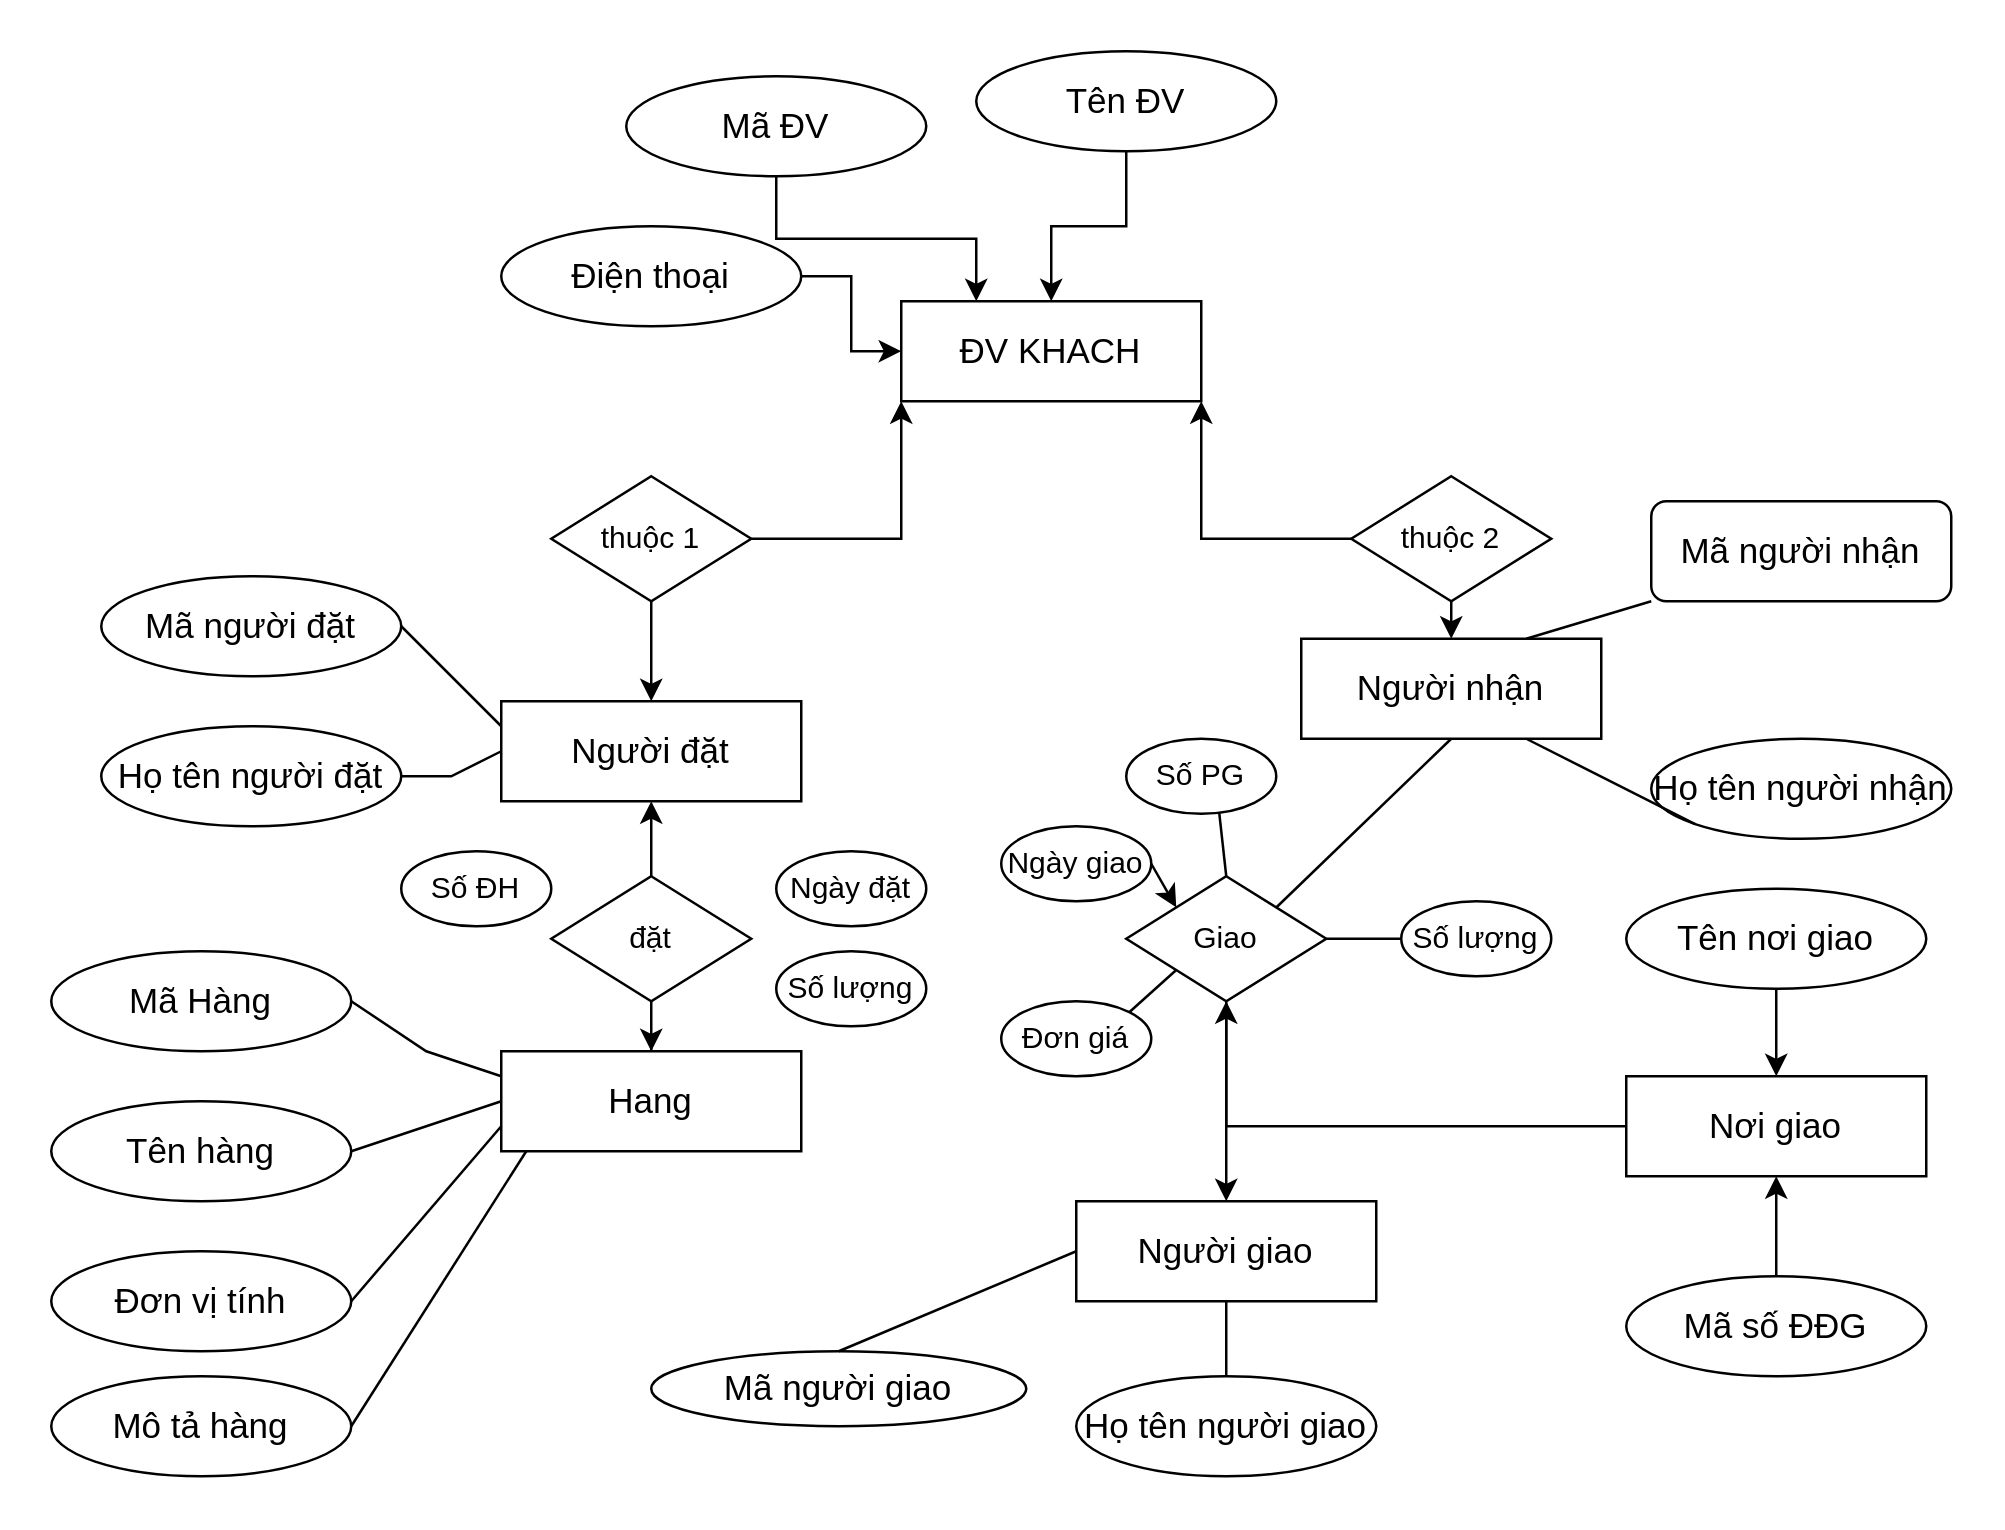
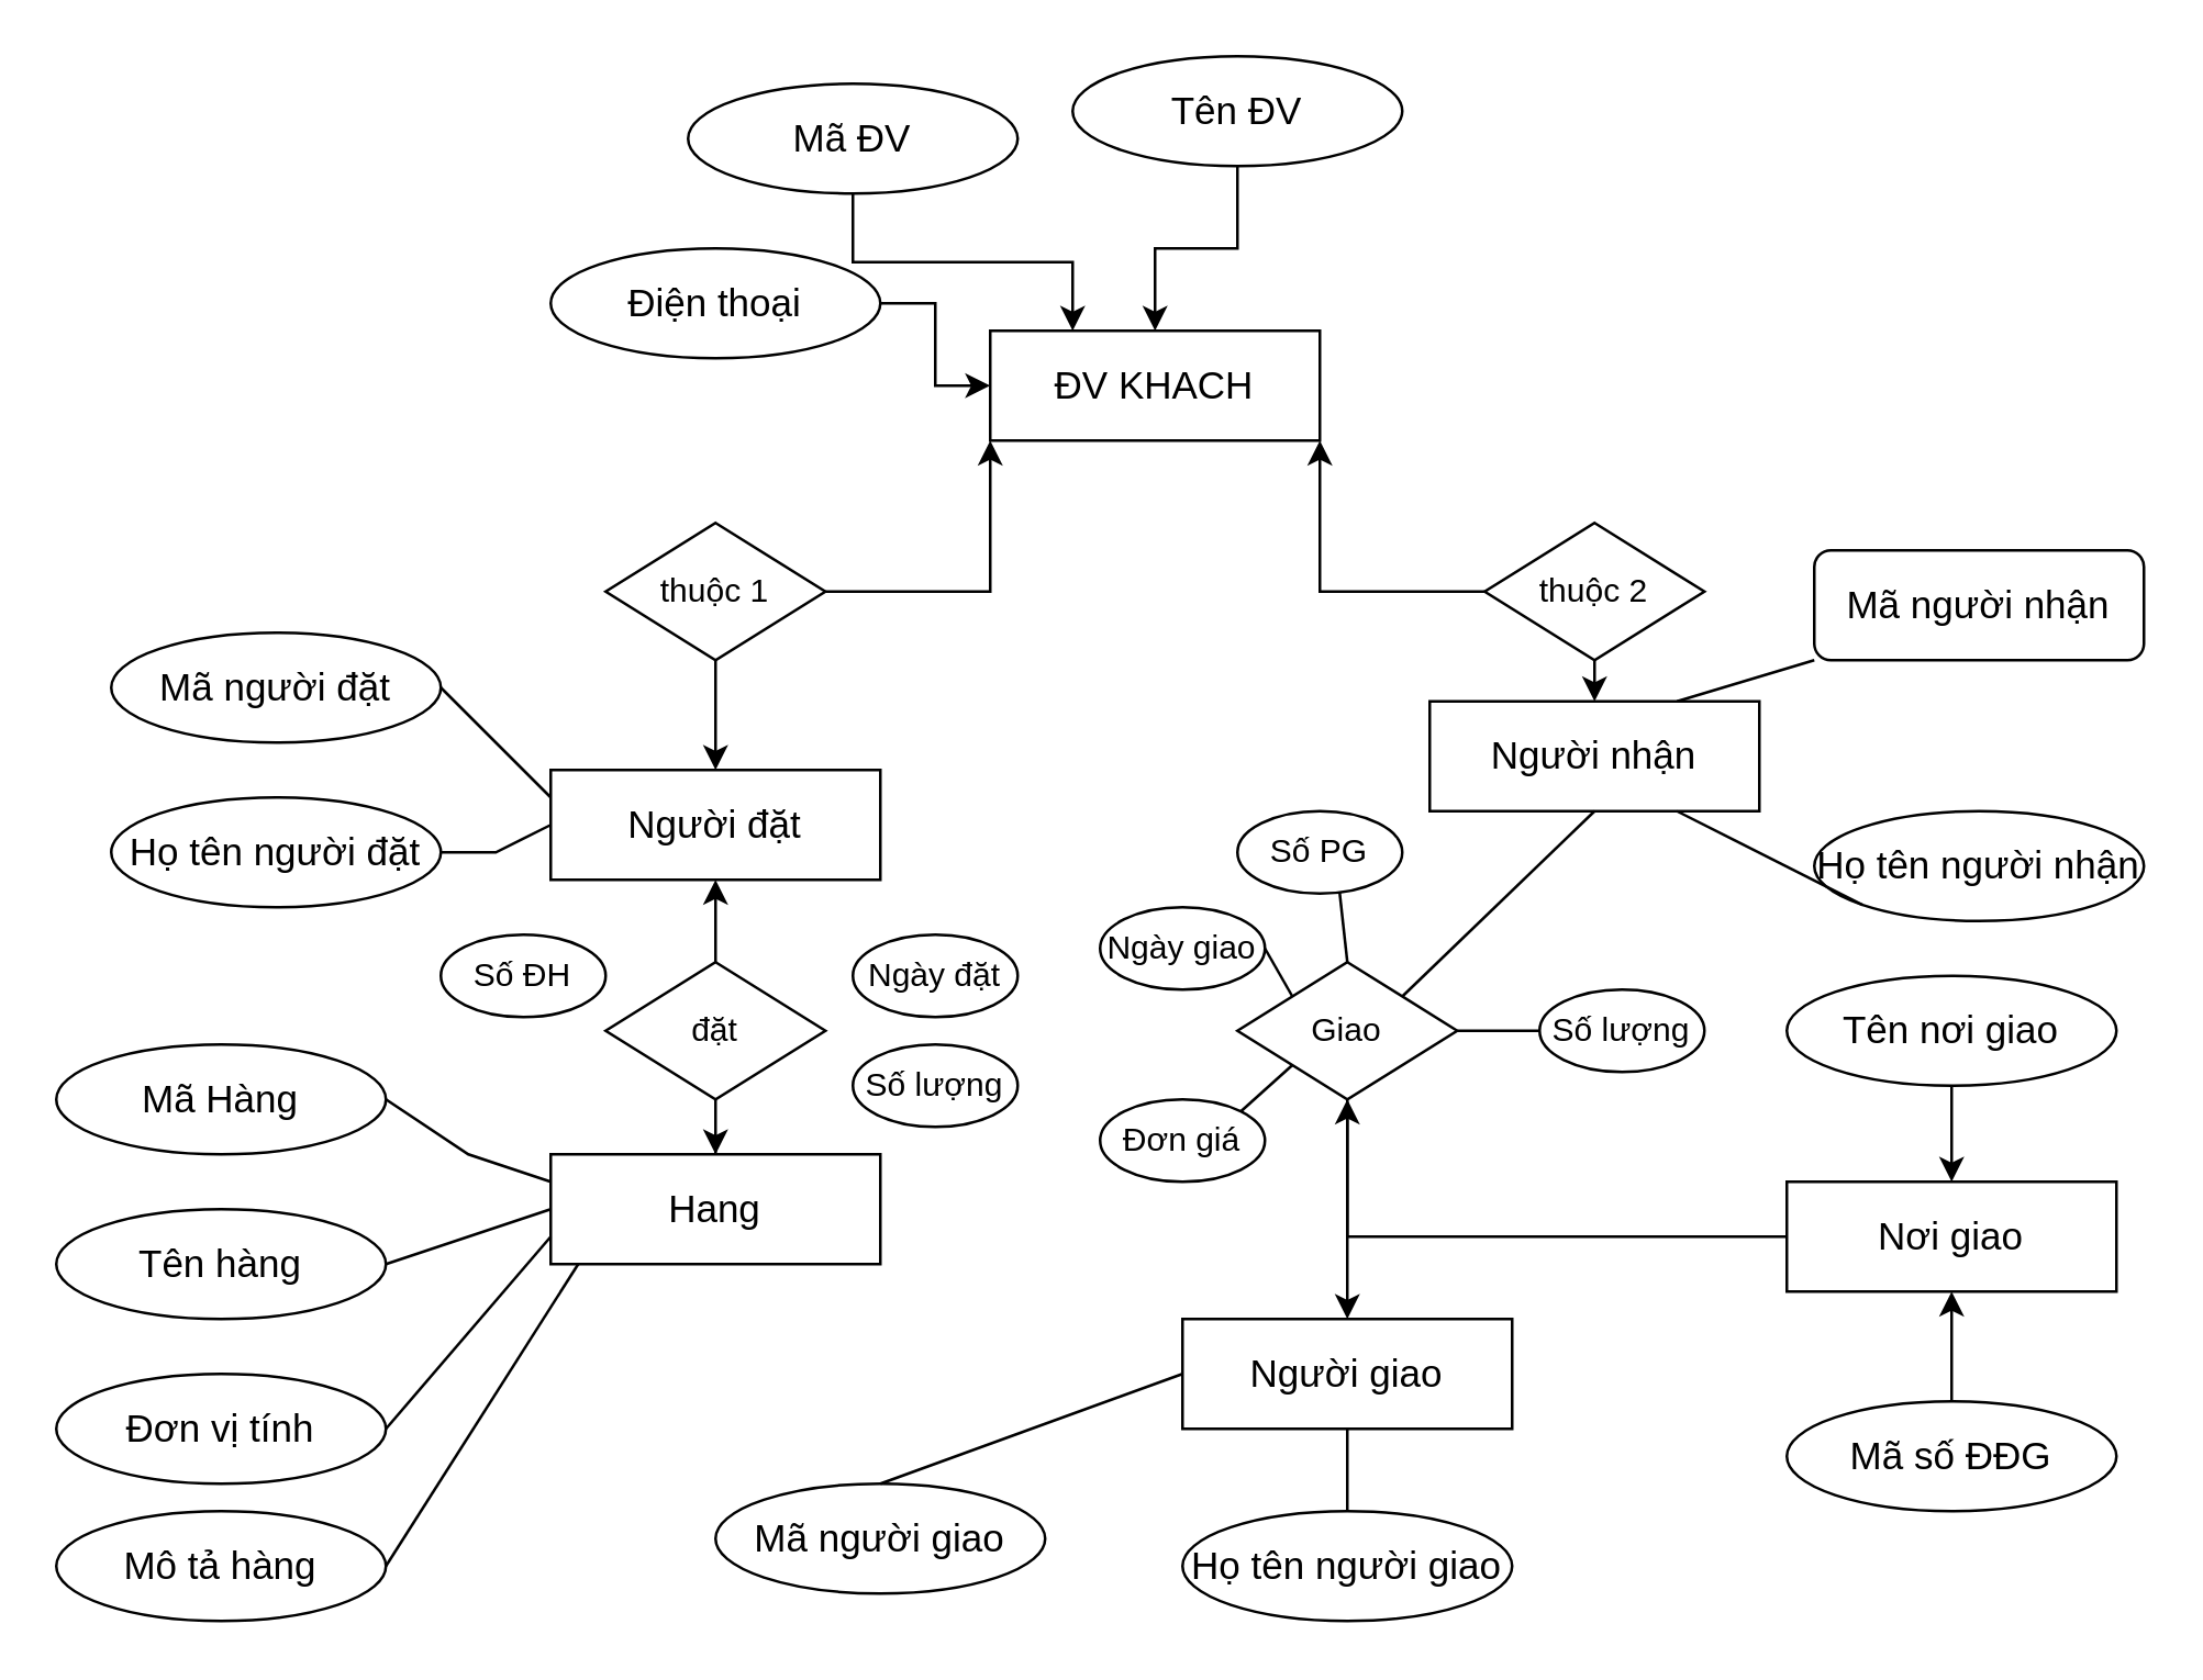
- <mxCell id="43" value="" style="endArrow=classic;html=1;rounded=0;entryX=0;entryY=0;entryDx=0;entryDy=0;exitX=1;exitY=0.5;exitDx=0;exitDy=0;" edge="1" parent="1" source="39" target="13"><mxGeometry width="50" height="50" relative="1" as="geometry"><mxPoint x="497" y="335" as="sourcePoint" /><mxPoint x="500" y="360" as="targetPoint" /><Array as="points" /></mxGeometry></mxCell>
+ <mxCell id="43" value="" style="endArrow=none;html=1;rounded=0;entryX=0;entryY=0;entryDx=0;entryDy=0;exitX=1;exitY=0.5;exitDx=0;exitDy=0;" edge="1" parent="1" source="39" target="13"><mxGeometry width="50" height="50" relative="1" as="geometry"><mxPoint x="497" y="335" as="sourcePoint" /><mxPoint x="500" y="360" as="targetPoint" /><Array as="points" /></mxGeometry></mxCell>
- <mxCell id="48" value="&lt;font style=&quot;font-size: 14px;&quot;&gt;Mã người giao&lt;/font&gt;" style="ellipse;whiteSpace=wrap;html=1;" vertex="1" parent="1"><mxGeometry x="260" y="540" width="150" height="30" as="geometry" /></mxCell>
+ <mxCell id="48" value="&lt;font style=&quot;font-size: 14px;&quot;&gt;Mã người giao&lt;/font&gt;" style="ellipse;whiteSpace=wrap;html=1;" vertex="1" parent="1"><mxGeometry x="260" y="540" width="120" height="40" as="geometry" /></mxCell>
